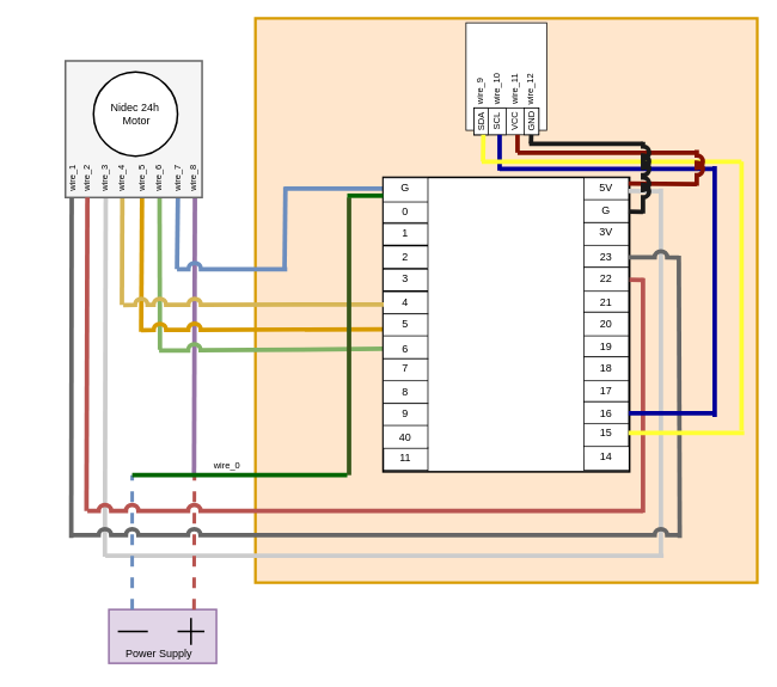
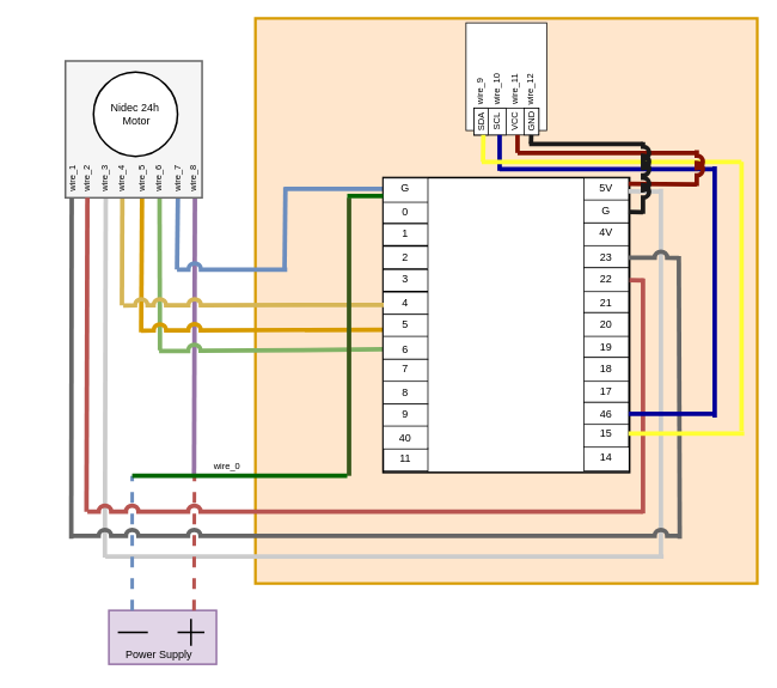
- <mxCell id="66" value="3V" style="text;html=1;align=center;verticalAlign=middle;whiteSpace=wrap;rounded=0;strokeWidth=2;" parent="1" vertex="1"><mxGeometry x="651" y="248" width="50" height="22" as="geometry" /></mxCell>
+ <mxCell id="66" value="4V" style="text;html=1;align=center;verticalAlign=middle;whiteSpace=wrap;rounded=0;strokeWidth=2;" parent="1" vertex="1"><mxGeometry x="651" y="248" width="50" height="22" as="geometry" /></mxCell>
- <mxCell id="74" value="16" style="text;html=1;align=center;verticalAlign=middle;whiteSpace=wrap;rounded=0;" parent="1" vertex="1"><mxGeometry x="651" y="450" width="50" height="22" as="geometry" /></mxCell>
+ <mxCell id="74" value="46" style="text;html=1;align=center;verticalAlign=middle;whiteSpace=wrap;rounded=0;" parent="1" vertex="1"><mxGeometry x="651" y="450" width="50" height="22" as="geometry" /></mxCell>
